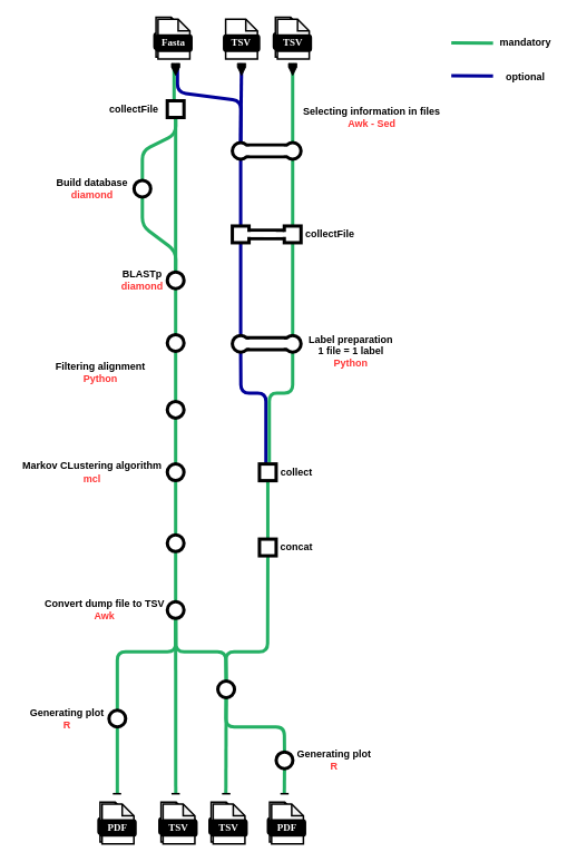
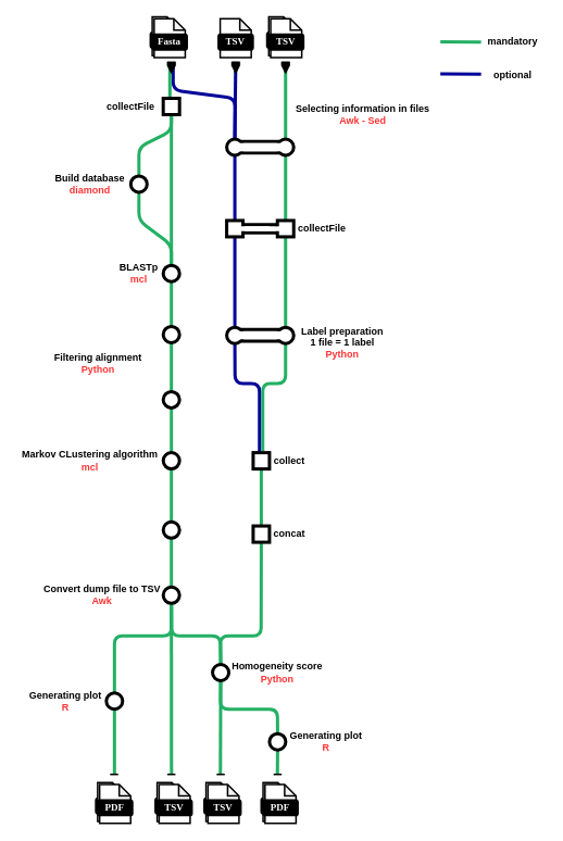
- <mxCell id="17" value="&lt;div&gt;&lt;b&gt;BLASTp&lt;/b&gt;&lt;/div&gt;&lt;div style=&quot;&quot;&gt;&lt;font color=&quot;#ff3333&quot; style=&quot;font-size: 12px;&quot;&gt;&lt;b&gt;diamond&lt;/b&gt;&lt;/font&gt;&lt;font color=&quot;#ff3333&quot; style=&quot;font-size: 12px;&quot;&gt;&lt;b&gt;&lt;br&gt;&lt;/b&gt;&lt;/font&gt;&lt;/div&gt;" style="text;html=1;align=center;verticalAlign=middle;whiteSpace=wrap;rounded=0;" parent="1" vertex="1"><mxGeometry x="130" y="320" width="80" height="30" as="geometry" /></mxCell>
+ <mxCell id="17" value="&lt;div&gt;&lt;b&gt;BLASTp&lt;/b&gt;&lt;/div&gt;&lt;div style=&quot;&quot;&gt;&lt;font color=&quot;#ff3333&quot; style=&quot;font-size: 12px;&quot;&gt;&lt;b&gt;mcl&lt;/b&gt;&lt;/font&gt;&lt;font color=&quot;#ff3333&quot; style=&quot;font-size: 12px;&quot;&gt;&lt;b&gt;&lt;br&gt;&lt;/b&gt;&lt;/font&gt;&lt;/div&gt;" style="text;html=1;align=center;verticalAlign=middle;whiteSpace=wrap;rounded=0;" parent="1" vertex="1"><mxGeometry x="130" y="320" width="80" height="30" as="geometry" /></mxCell>
+ <mxCell id="45" value="&lt;div&gt;&lt;b&gt;Homogeneity score&lt;br&gt;&lt;/b&gt;&lt;/div&gt;&lt;div style=&quot;&quot;&gt;&lt;font color=&quot;#ff3333&quot;&gt;&lt;b&gt;Python&lt;/b&gt;&lt;b&gt;&lt;br&gt;&lt;/b&gt;&lt;/font&gt;&lt;/div&gt;" style="text;html=1;align=center;verticalAlign=middle;whiteSpace=wrap;rounded=0;" parent="1" vertex="1"><mxGeometry x="280.38" y="810" width="120.24" height="30" as="geometry" /></mxCell>
